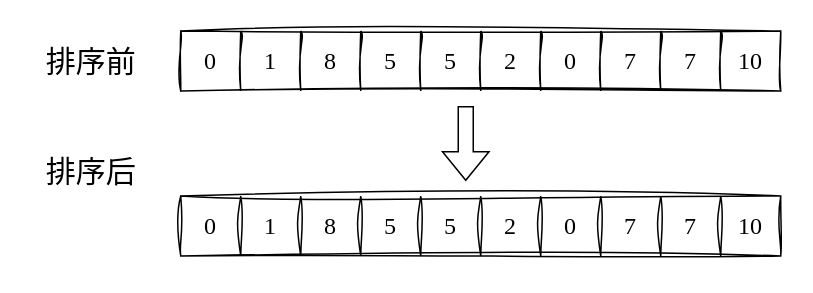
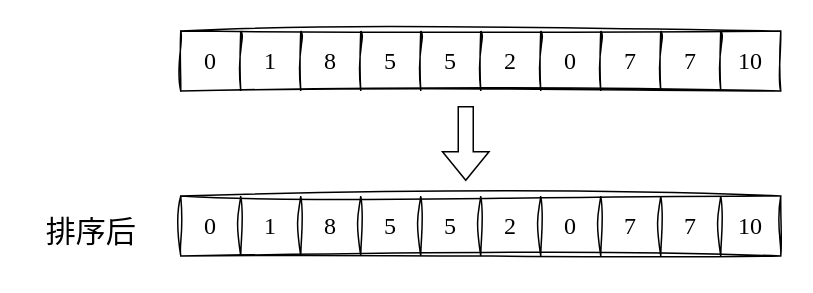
- <mxCell id="28" value="&lt;font style=&quot;font-size: 20px;&quot;&gt;排序前&lt;/font&gt;" style="text;html=1;align=center;verticalAlign=middle;resizable=0;points=[];autosize=1;strokeColor=none;fillColor=none;fontFamily=Comic Sans MS;" parent="1" vertex="1"><mxGeometry x="20" y="20" width="80" height="40" as="geometry" /></mxCell>
- <mxCell id="27" value="&lt;font style=&quot;font-size: 20px;&quot;&gt;排序后&lt;/font&gt;" style="text;html=1;align=center;verticalAlign=middle;resizable=0;points=[];autosize=1;strokeColor=none;fillColor=none;fontFamily=Comic Sans MS;" parent="1" vertex="1"><mxGeometry x="20" y="93" width="80" height="40" as="geometry" /></mxCell>
+ <mxCell id="27" value="&lt;font style=&quot;font-size: 20px;&quot;&gt;排序后&lt;/font&gt;" style="text;html=1;align=center;verticalAlign=middle;resizable=0;points=[];autosize=1;strokeColor=none;fillColor=none;fontFamily=Comic Sans MS;" parent="1" vertex="1"><mxGeometry x="20" y="133" width="80" height="40" as="geometry" /></mxCell>
